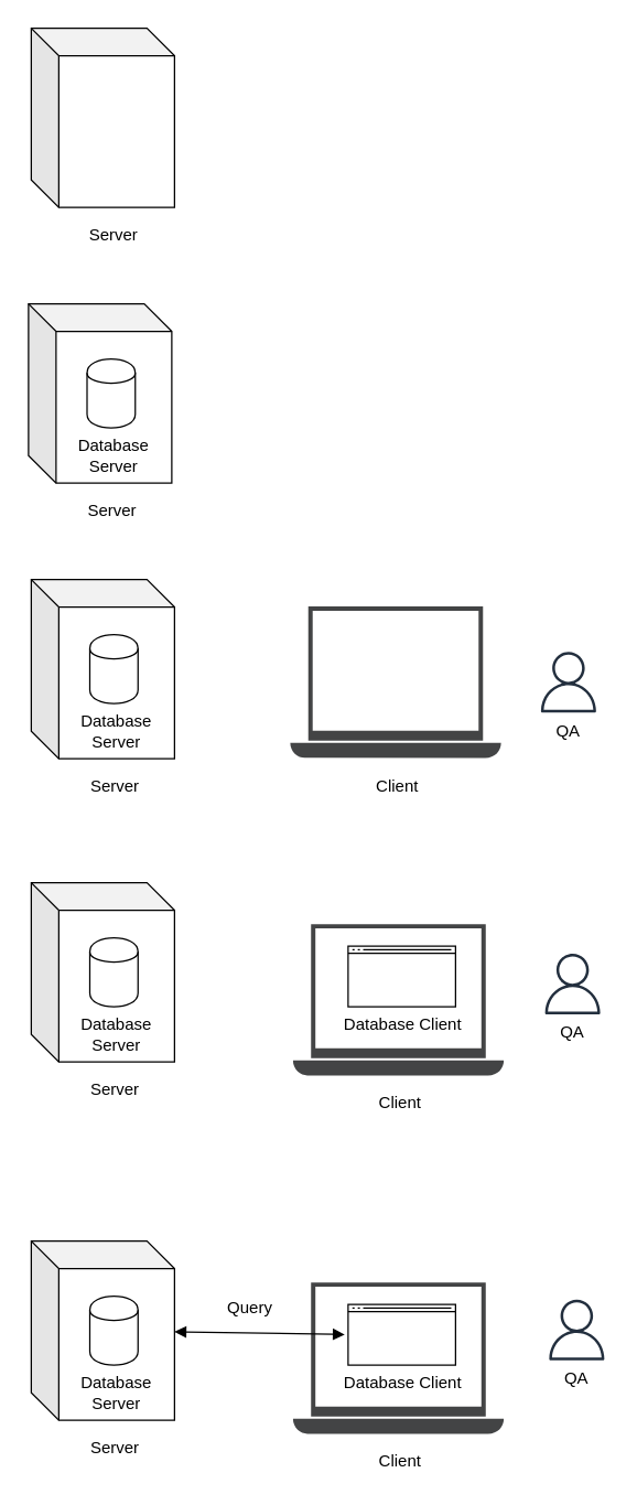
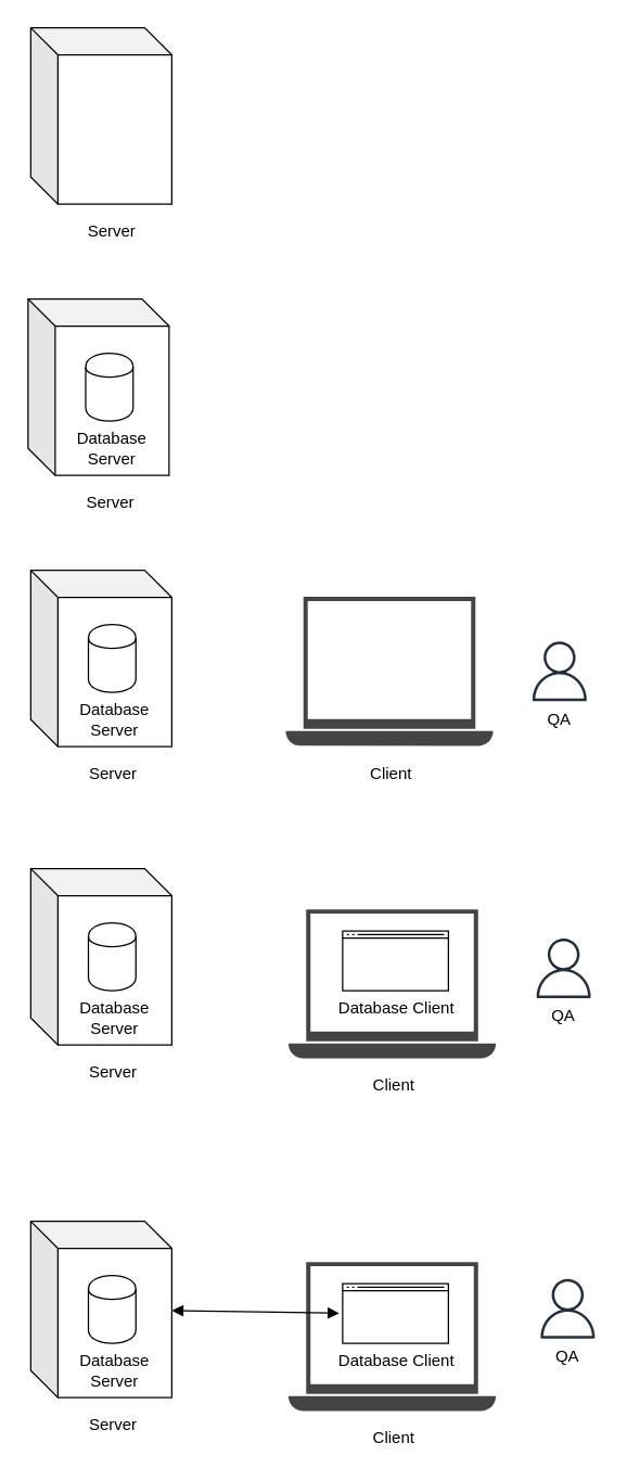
- <mxCell id="35" value="Query" style="text;html=1;strokeColor=none;fillColor=none;align=center;verticalAlign=middle;whiteSpace=wrap;rounded=0;" vertex="1" parent="1"><mxGeometry x="162" y="939" width="38" height="20" as="geometry" /></mxCell>
